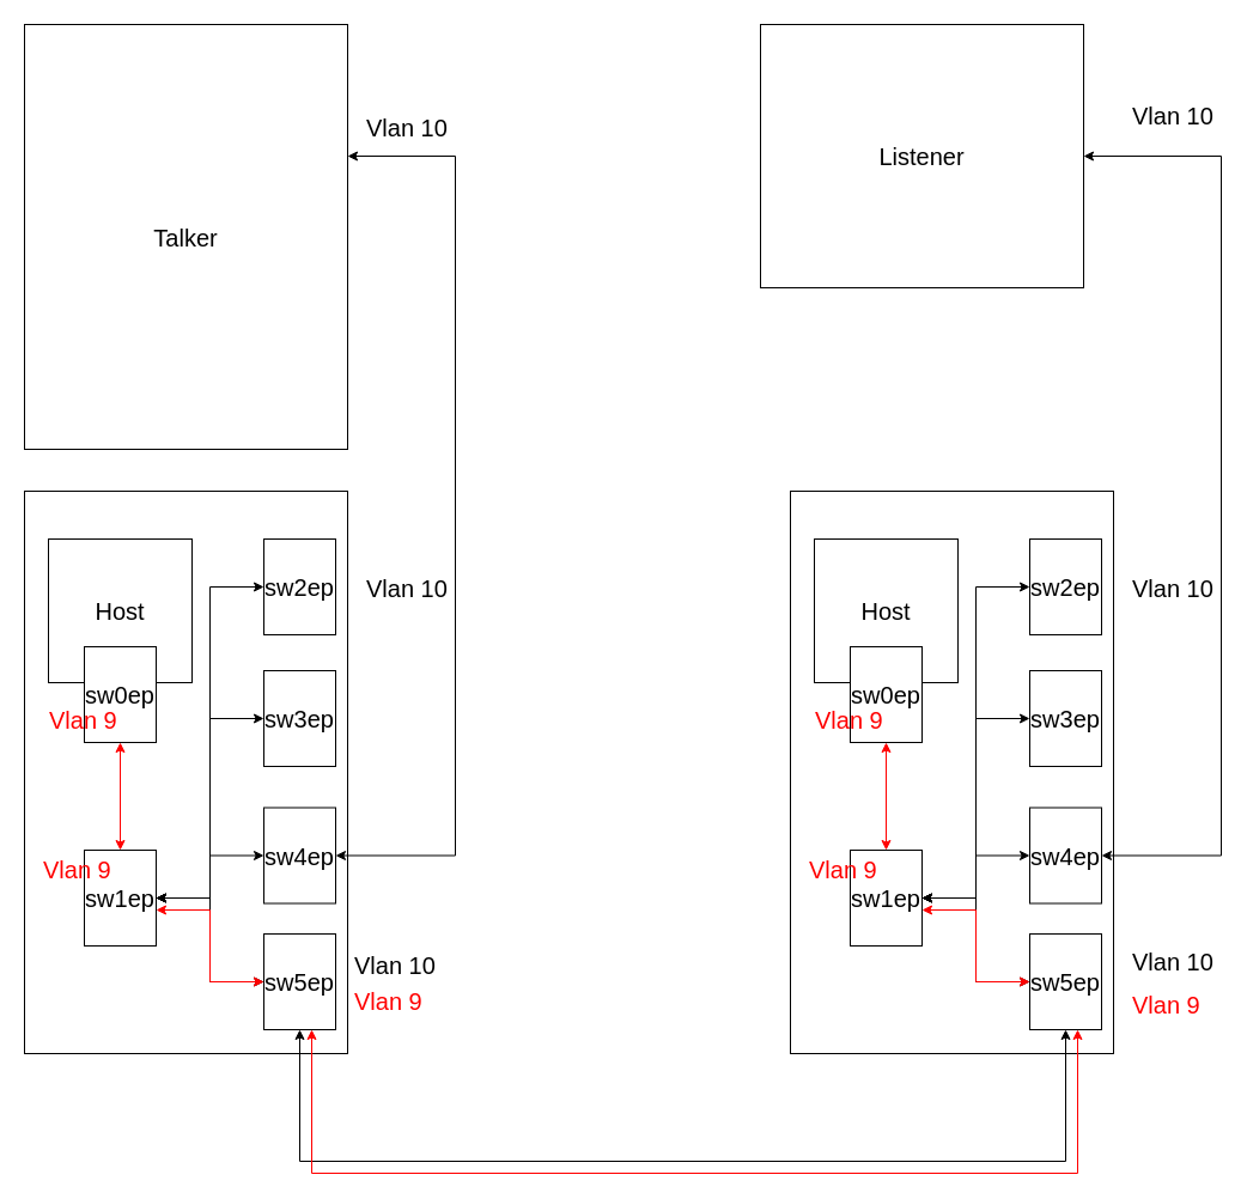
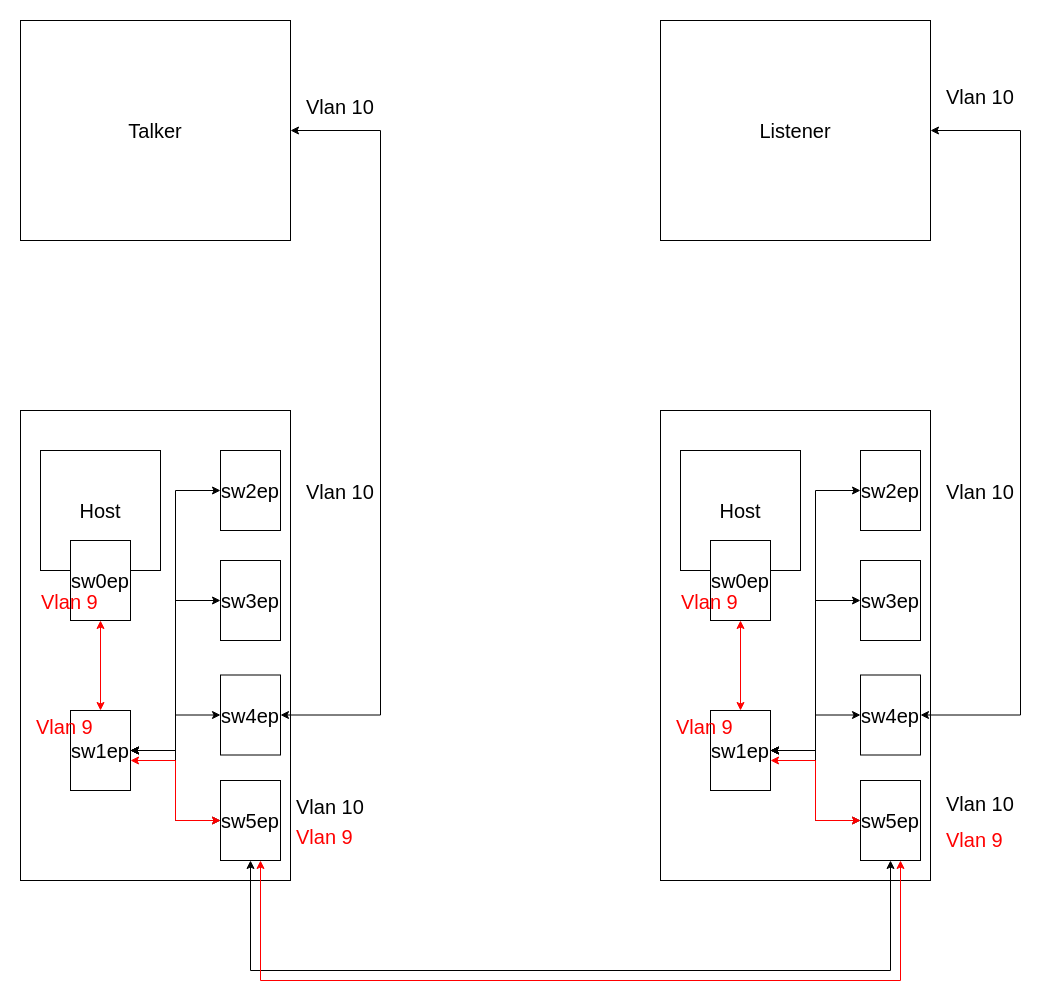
- <mxCell id="31" value="Listener" style="rounded=0;whiteSpace=wrap;html=1;fontSize=20;" parent="1" vertex="1"><mxGeometry x="635" y="20" width="270" height="220" as="geometry" /></mxCell>
+ <mxCell id="31" value="Listener" style="rounded=0;whiteSpace=wrap;html=1;fontSize=20;" parent="1" vertex="1"><mxGeometry x="660" y="20" width="270" height="220" as="geometry" /></mxCell>
- <mxCell id="29" value="Talker" style="rounded=0;whiteSpace=wrap;html=1;fontSize=20;" parent="1" vertex="1"><mxGeometry x="20" y="20" width="270" height="355" as="geometry" /></mxCell>
+ <mxCell id="29" value="Talker" style="rounded=0;whiteSpace=wrap;html=1;fontSize=20;" parent="1" vertex="1"><mxGeometry x="20" y="20" width="270" height="220" as="geometry" /></mxCell>
